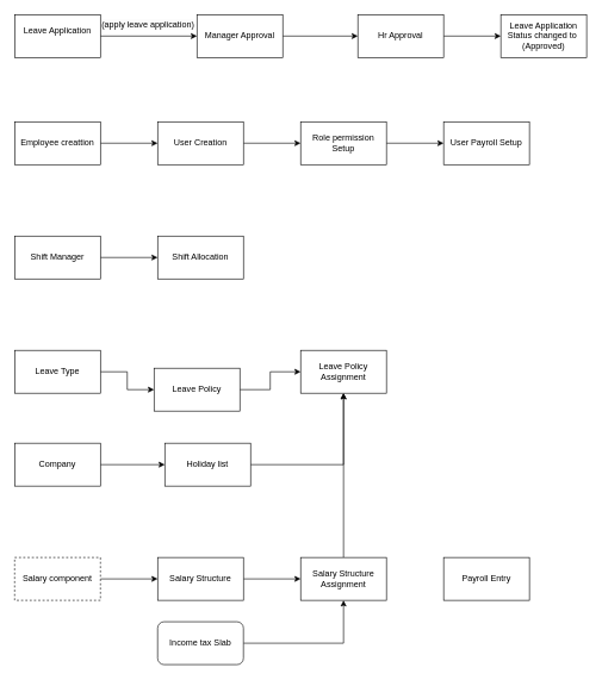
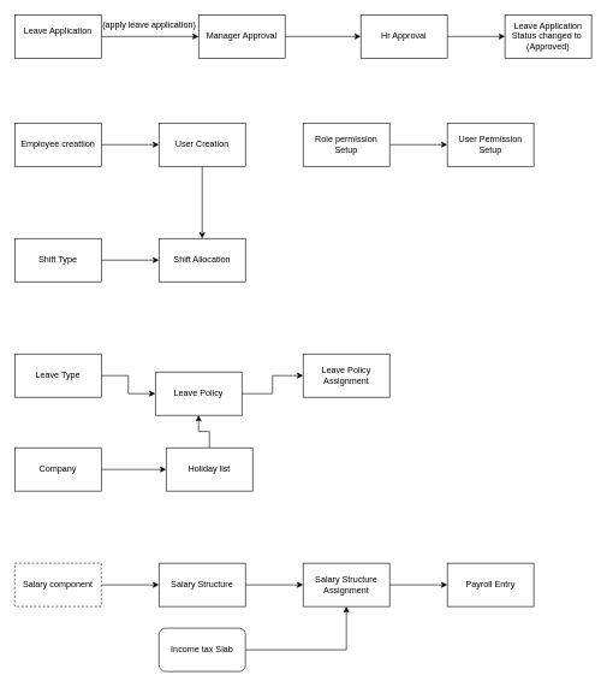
- <mxCell id="12" value="" style="edgeStyle=orthogonalEdgeStyle;rounded=0;orthogonalLoop=1;jettySize=auto;html=1;" edge="1" parent="1" source="13" target="15"><mxGeometry relative="1" as="geometry" /></mxCell>
+ <mxCell id="12" value="" style="edgeStyle=orthogonalEdgeStyle;rounded=0;orthogonalLoop=1;jettySize=auto;html=1;" edge="1" parent="1" source="13" target="19"><mxGeometry relative="1" as="geometry" /></mxCell>
- <mxCell id="16" value="User Payroll Setup" style="whiteSpace=wrap;html=1;rounded=0;" vertex="1" parent="1"><mxGeometry x="620" y="170" width="120" height="60" as="geometry" /></mxCell>
+ <mxCell id="16" value="User Permission Setup" style="whiteSpace=wrap;html=1;rounded=0;" vertex="1" parent="1"><mxGeometry x="620" y="170" width="120" height="60" as="geometry" /></mxCell>
- <mxCell id="18" value="Shift Manager" style="rounded=0;whiteSpace=wrap;html=1;" vertex="1" parent="1"><mxGeometry x="20" y="330" width="120" height="60" as="geometry" /></mxCell>
+ <mxCell id="18" value="Shift Type" style="rounded=0;whiteSpace=wrap;html=1;" vertex="1" parent="1"><mxGeometry x="20" y="330" width="120" height="60" as="geometry" /></mxCell>
- <mxCell id="25" style="edgeStyle=orthogonalEdgeStyle;rounded=0;orthogonalLoop=1;jettySize=auto;html=1;entryX=0.5;entryY=1;entryDx=0;entryDy=0;" edge="1" parent="1" source="26" target="24"><mxGeometry relative="1" as="geometry" /></mxCell>
+ <mxCell id="25" style="edgeStyle=orthogonalEdgeStyle;rounded=0;orthogonalLoop=1;jettySize=auto;html=1;" edge="1" parent="1" source="26" target="23"><mxGeometry relative="1" as="geometry" /></mxCell>
- <mxCell id="33" value="" style="edgeStyle=orthogonalEdgeStyle;rounded=0;orthogonalLoop=1;jettySize=auto;html=1;" edge="1" parent="1" source="34" target="24"><mxGeometry relative="1" as="geometry" /></mxCell>
+ <mxCell id="33" value="" style="edgeStyle=orthogonalEdgeStyle;rounded=0;orthogonalLoop=1;jettySize=auto;html=1;" edge="1" parent="1" source="34" target="35"><mxGeometry relative="1" as="geometry" /></mxCell>
